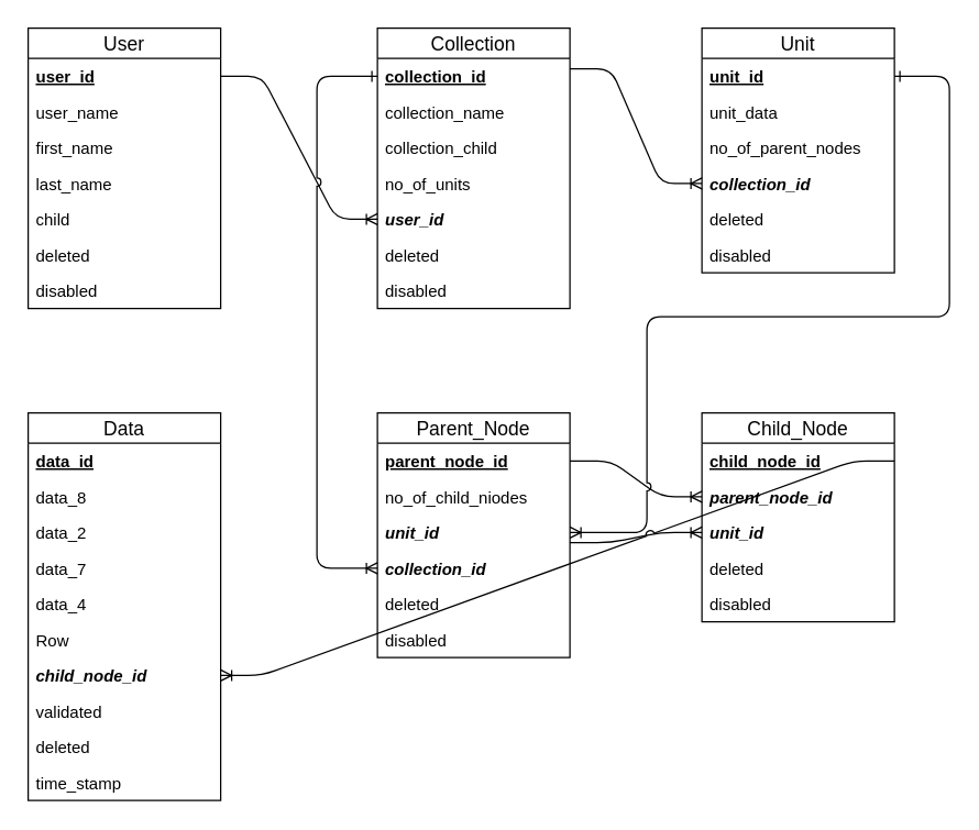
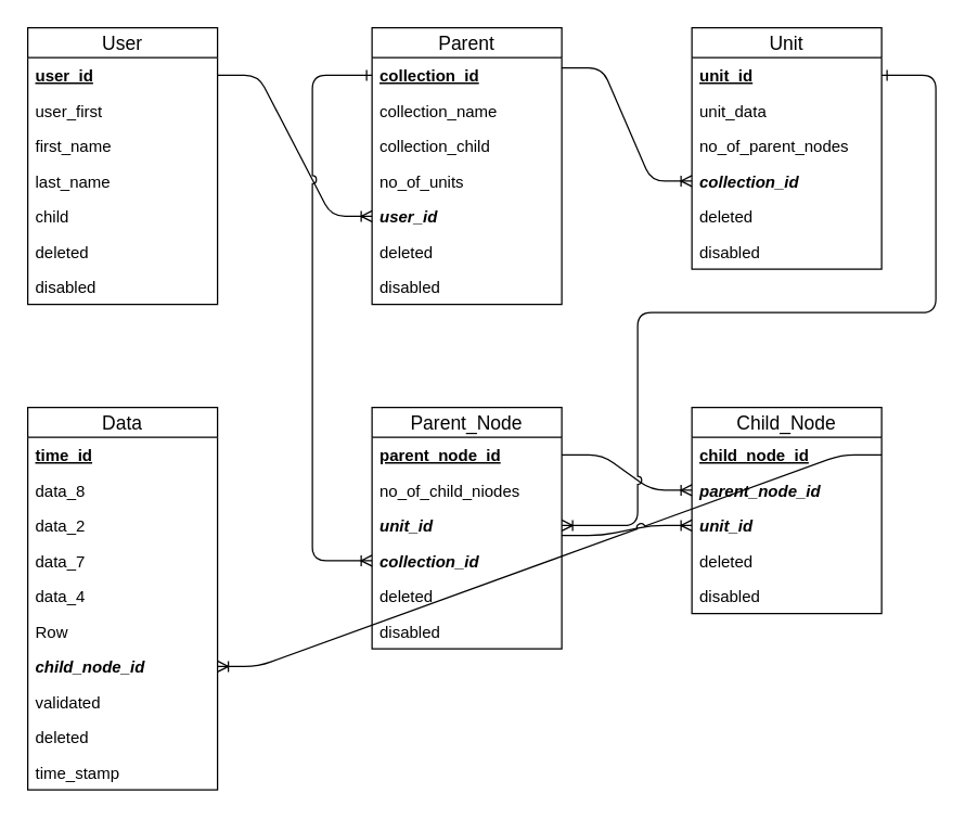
- <mxCell id="10" value="Collection" style="swimlane;fontStyle=0;childLayout=stackLayout;horizontal=1;startSize=22;fillColor=none;horizontalStack=0;resizeParent=1;resizeParentMax=0;resizeLast=0;collapsible=1;marginBottom=0;swimlaneFillColor=#ffffff;align=center;fontSize=14;rounded=0;" parent="1" vertex="1"><mxGeometry x="274" y="20" width="140" height="204" as="geometry" /></mxCell>
+ <mxCell id="10" value="Parent" style="swimlane;fontStyle=0;childLayout=stackLayout;horizontal=1;startSize=22;fillColor=none;horizontalStack=0;resizeParent=1;resizeParentMax=0;resizeLast=0;collapsible=1;marginBottom=0;swimlaneFillColor=#ffffff;align=center;fontSize=14;rounded=0;" parent="1" vertex="1"><mxGeometry x="274" y="20" width="140" height="204" as="geometry" /></mxCell>
- <mxCell id="4" value="user_name" style="text;strokeColor=none;fillColor=none;spacingLeft=4;spacingRight=4;overflow=hidden;rotatable=0;points=[[0,0.5],[1,0.5]];portConstraint=eastwest;fontSize=12;" parent="2" vertex="1"><mxGeometry y="48" width="140" height="26" as="geometry" /></mxCell>
+ <mxCell id="4" value="user_first" style="text;strokeColor=none;fillColor=none;spacingLeft=4;spacingRight=4;overflow=hidden;rotatable=0;points=[[0,0.5],[1,0.5]];portConstraint=eastwest;fontSize=12;" parent="2" vertex="1"><mxGeometry y="48" width="140" height="26" as="geometry" /></mxCell>
- <mxCell id="39" value="data_id" style="text;strokeColor=none;fillColor=none;spacingLeft=4;spacingRight=4;overflow=hidden;rotatable=0;points=[[0,0.5],[1,0.5]];portConstraint=eastwest;fontSize=12;rounded=0;fontStyle=5" parent="38" vertex="1"><mxGeometry y="22" width="140" height="26" as="geometry" /></mxCell>
+ <mxCell id="39" value="time_id" style="text;strokeColor=none;fillColor=none;spacingLeft=4;spacingRight=4;overflow=hidden;rotatable=0;points=[[0,0.5],[1,0.5]];portConstraint=eastwest;fontSize=12;rounded=0;fontStyle=5" parent="38" vertex="1"><mxGeometry y="22" width="140" height="26" as="geometry" /></mxCell>
